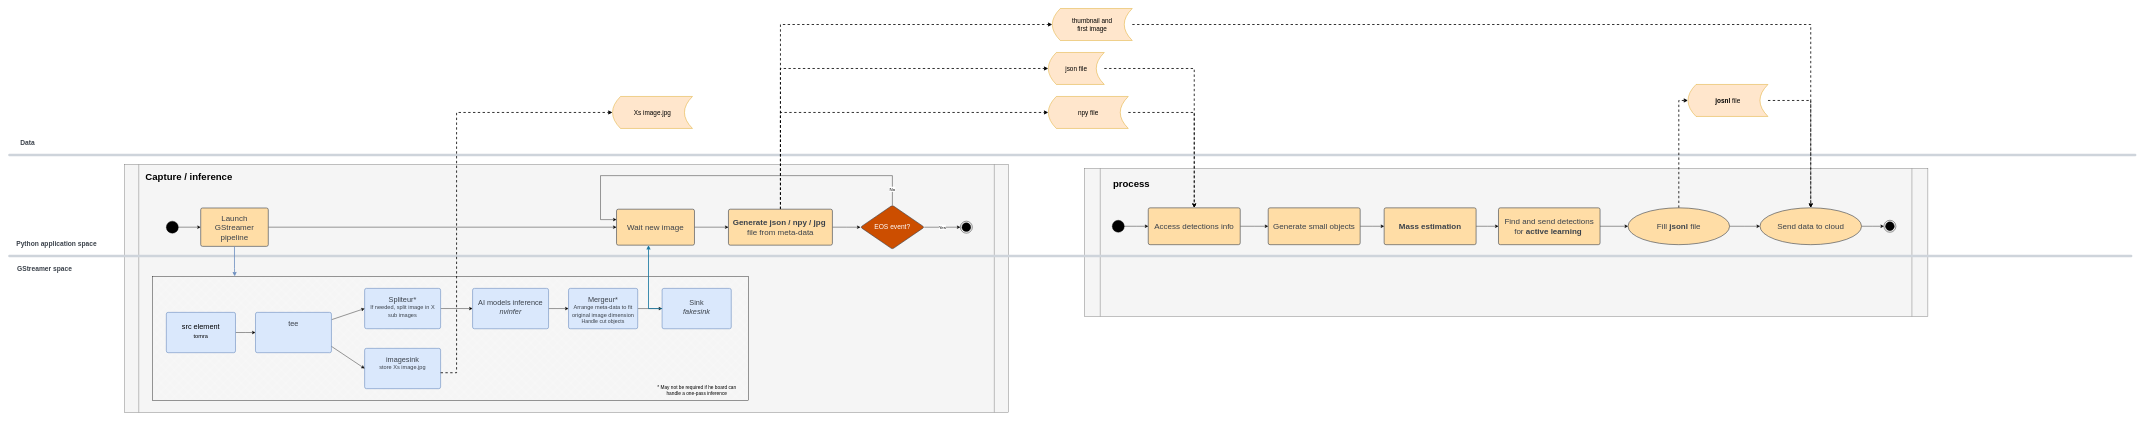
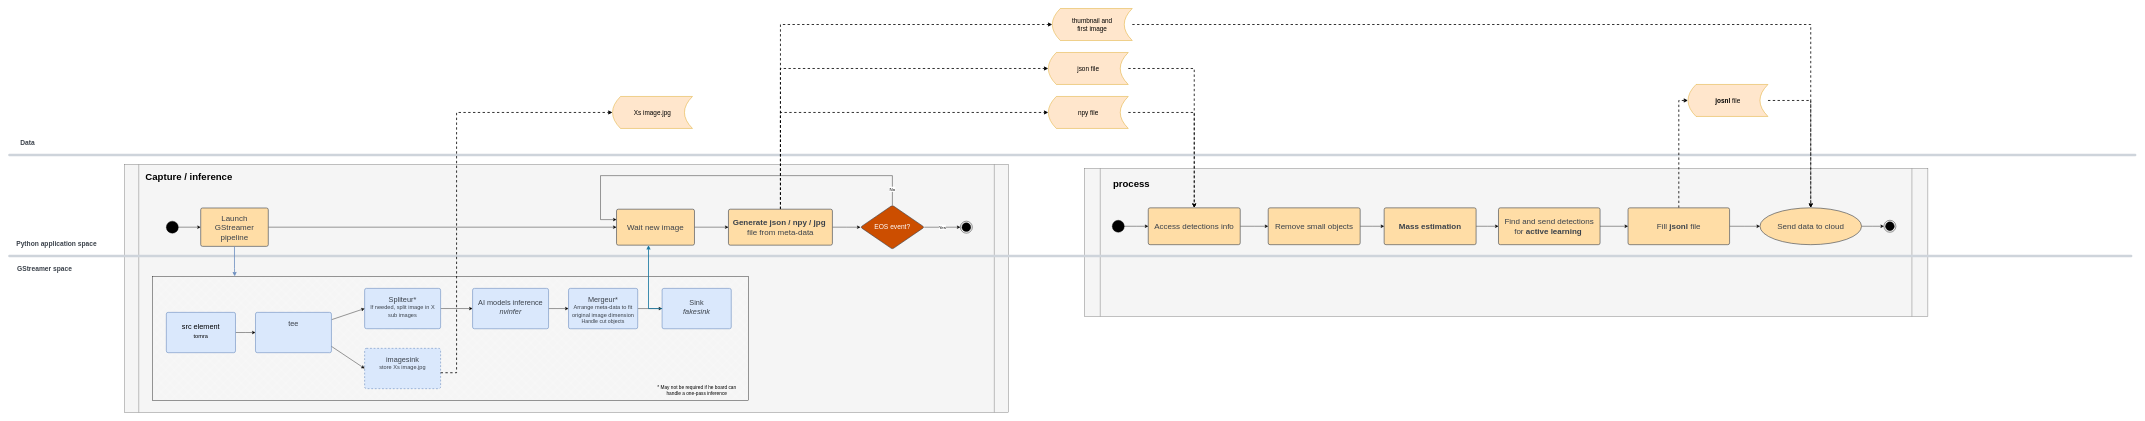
- <mxCell id="19" value="&lt;font size=&quot;3&quot;&gt;json file&lt;/font&gt;" style="shape=dataStorage;whiteSpace=wrap;html=1;fixedSize=1;fillColor=#ffe6cc;strokeColor=#d79b00;" parent="1" vertex="1"><mxGeometry x="2620" y="130.8" width="140" height="80" as="geometry" /></mxCell>
+ <mxCell id="19" value="&lt;font size=&quot;3&quot;&gt;json file&lt;/font&gt;" style="shape=dataStorage;whiteSpace=wrap;html=1;fixedSize=1;fillColor=#ffe6cc;strokeColor=#d79b00;" parent="1" vertex="1"><mxGeometry x="2620" y="130.8" width="200" height="80" as="geometry" /></mxCell>
- <mxCell id="26" value="Generate small objects" style="html=1;overflow=block;blockSpacing=1;whiteSpace=wrap;fontSize=20;fontColor=#3a414a;spacing=9;strokeColor=#3a414a;strokeOpacity=100;fillOpacity=100;rounded=1;absoluteArcSize=1;arcSize=9;fillColor=#ffdda6;strokeWidth=1.5;lucidId=Gkmk1B4An0wA;" parent="1" vertex="1"><mxGeometry x="3170" y="519.36" width="230" height="92.13" as="geometry" /></mxCell>
+ <mxCell id="26" value="Remove small objects" style="html=1;overflow=block;blockSpacing=1;whiteSpace=wrap;fontSize=20;fontColor=#3a414a;spacing=9;strokeColor=#3a414a;strokeOpacity=100;fillOpacity=100;rounded=1;absoluteArcSize=1;arcSize=9;fillColor=#ffdda6;strokeWidth=1.5;lucidId=Gkmk1B4An0wA;" parent="1" vertex="1"><mxGeometry x="3170" y="519.36" width="230" height="92.13" as="geometry" /></mxCell>
- <mxCell id="33" value="Fill &lt;b&gt;jsonl &lt;/b&gt;file" style="ellipse;html=1;overflow=block;blockSpacing=1;whiteSpace=wrap;fontSize=20;fontColor=#3a414a;spacing=9;strokeColor=#3a414a;strokeOpacity=100;fillOpacity=100;absoluteArcSize=1;arcSize=9;fillColor=#ffdda6;strokeWidth=1.5;lucidId=Gkmk1B4An0wA;" parent="1" vertex="1"><mxGeometry x="4070" y="519.36" width="254" height="92.13" as="geometry" /></mxCell>
+ <mxCell id="33" value="Fill &lt;b&gt;jsonl &lt;/b&gt;file" style="html=1;overflow=block;blockSpacing=1;whiteSpace=wrap;fontSize=20;fontColor=#3a414a;spacing=9;strokeColor=#3a414a;strokeOpacity=100;fillOpacity=100;rounded=1;absoluteArcSize=1;arcSize=9;fillColor=#ffdda6;strokeWidth=1.5;lucidId=Gkmk1B4An0wA;" parent="1" vertex="1"><mxGeometry x="4070" y="519.36" width="254" height="92.13" as="geometry" /></mxCell>
- <mxCell id="58" value="&lt;div style=&quot;display: flex; justify-content: center; text-align: center; align-items: baseline; line-height: 1.25; margin-top: -2px;&quot;&gt;&lt;span style=&quot;color: rgb(58, 65, 74);&quot;&gt;&lt;br&gt;&lt;span style=&quot;font-size: 18.3px;&quot;&gt;imagesink&lt;/span&gt;&lt;br&gt;&lt;font style=&quot;font-size: 14px;&quot;&gt;store Xs image.jpg&lt;/font&gt;&lt;/span&gt;&lt;/div&gt;" style="html=1;overflow=block;blockSpacing=1;whiteSpace=wrap;fontSize=13;spacing=3.8;verticalAlign=top;strokeColor=#6c8ebf;strokeOpacity=100;fillOpacity=100;rounded=1;absoluteArcSize=1;arcSize=9;fillColor=#dae8fc;strokeWidth=1.5;lucidId=0~OilkY4ChpM;" parent="1" vertex="1"><mxGeometry x="910" y="870.799" width="190" height="100.822" as="geometry" /></mxCell>
+ <mxCell id="58" value="&lt;div style=&quot;display: flex; justify-content: center; text-align: center; align-items: baseline; line-height: 1.25; margin-top: -2px;&quot;&gt;&lt;span style=&quot;color: rgb(58, 65, 74);&quot;&gt;&lt;br&gt;&lt;span style=&quot;font-size: 18.3px;&quot;&gt;imagesink&lt;/span&gt;&lt;br&gt;&lt;font style=&quot;font-size: 14px;&quot;&gt;store Xs image.jpg&lt;/font&gt;&lt;/span&gt;&lt;/div&gt;" style="html=1;overflow=block;blockSpacing=1;whiteSpace=wrap;fontSize=13;spacing=3.8;verticalAlign=top;strokeColor=#6c8ebf;strokeOpacity=100;fillOpacity=100;rounded=1;absoluteArcSize=1;arcSize=9;fillColor=#dae8fc;strokeWidth=1.5;lucidId=0~OilkY4ChpM;dashed=1;" parent="1" vertex="1"><mxGeometry x="910" y="870.799" width="190" height="100.822" as="geometry" /></mxCell>
